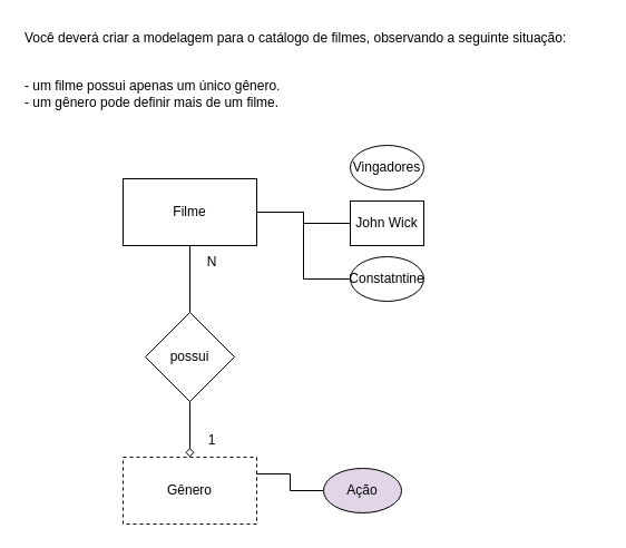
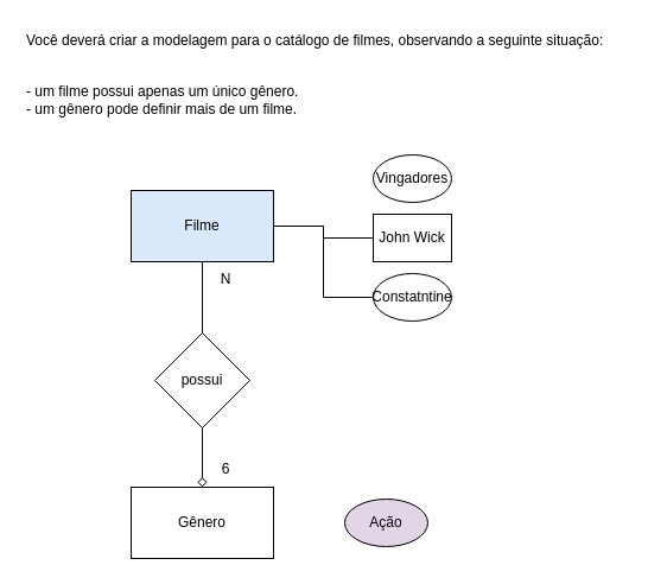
- <mxCell id="6" value="Filme" style="rounded=0;whiteSpace=wrap;html=1;" parent="1" vertex="1"><mxGeometry x="110" y="160" width="120" height="60" as="geometry" /></mxCell>
+ <mxCell id="6" value="Filme" style="rounded=0;whiteSpace=wrap;html=1;fillColor=#dae8fc;" parent="1" vertex="1"><mxGeometry x="110" y="160" width="120" height="60" as="geometry" /></mxCell>
- <mxCell id="14" value="1" style="text;html=1;strokeColor=none;fillColor=none;align=center;verticalAlign=middle;whiteSpace=wrap;rounded=0;" parent="1" vertex="1"><mxGeometry x="170" y="380" width="40" height="30" as="geometry" /></mxCell>
+ <mxCell id="14" value="6" style="text;html=1;strokeColor=none;fillColor=none;align=center;verticalAlign=middle;whiteSpace=wrap;rounded=0;" parent="1" vertex="1"><mxGeometry x="170" y="380" width="40" height="30" as="geometry" /></mxCell>
- <mxCell id="15" value="" style="edgeStyle=orthogonalEdgeStyle;rounded=0;orthogonalLoop=1;jettySize=auto;html=1;entryX=1;entryY=0.25;entryDx=0;entryDy=0;endArrow=none;endFill=0;" parent="1" source="16" target="9" edge="1"><mxGeometry relative="1" as="geometry" /></mxCell>
- <mxCell id="9" value="Gênero" style="rounded=0;whiteSpace=wrap;html=1;dashed=1;" parent="1" vertex="1"><mxGeometry x="110" y="410" width="120" height="60" as="geometry" /></mxCell>
+ <mxCell id="9" value="Gênero" style="rounded=0;whiteSpace=wrap;html=1;" parent="1" vertex="1"><mxGeometry x="110" y="410" width="120" height="60" as="geometry" /></mxCell>
